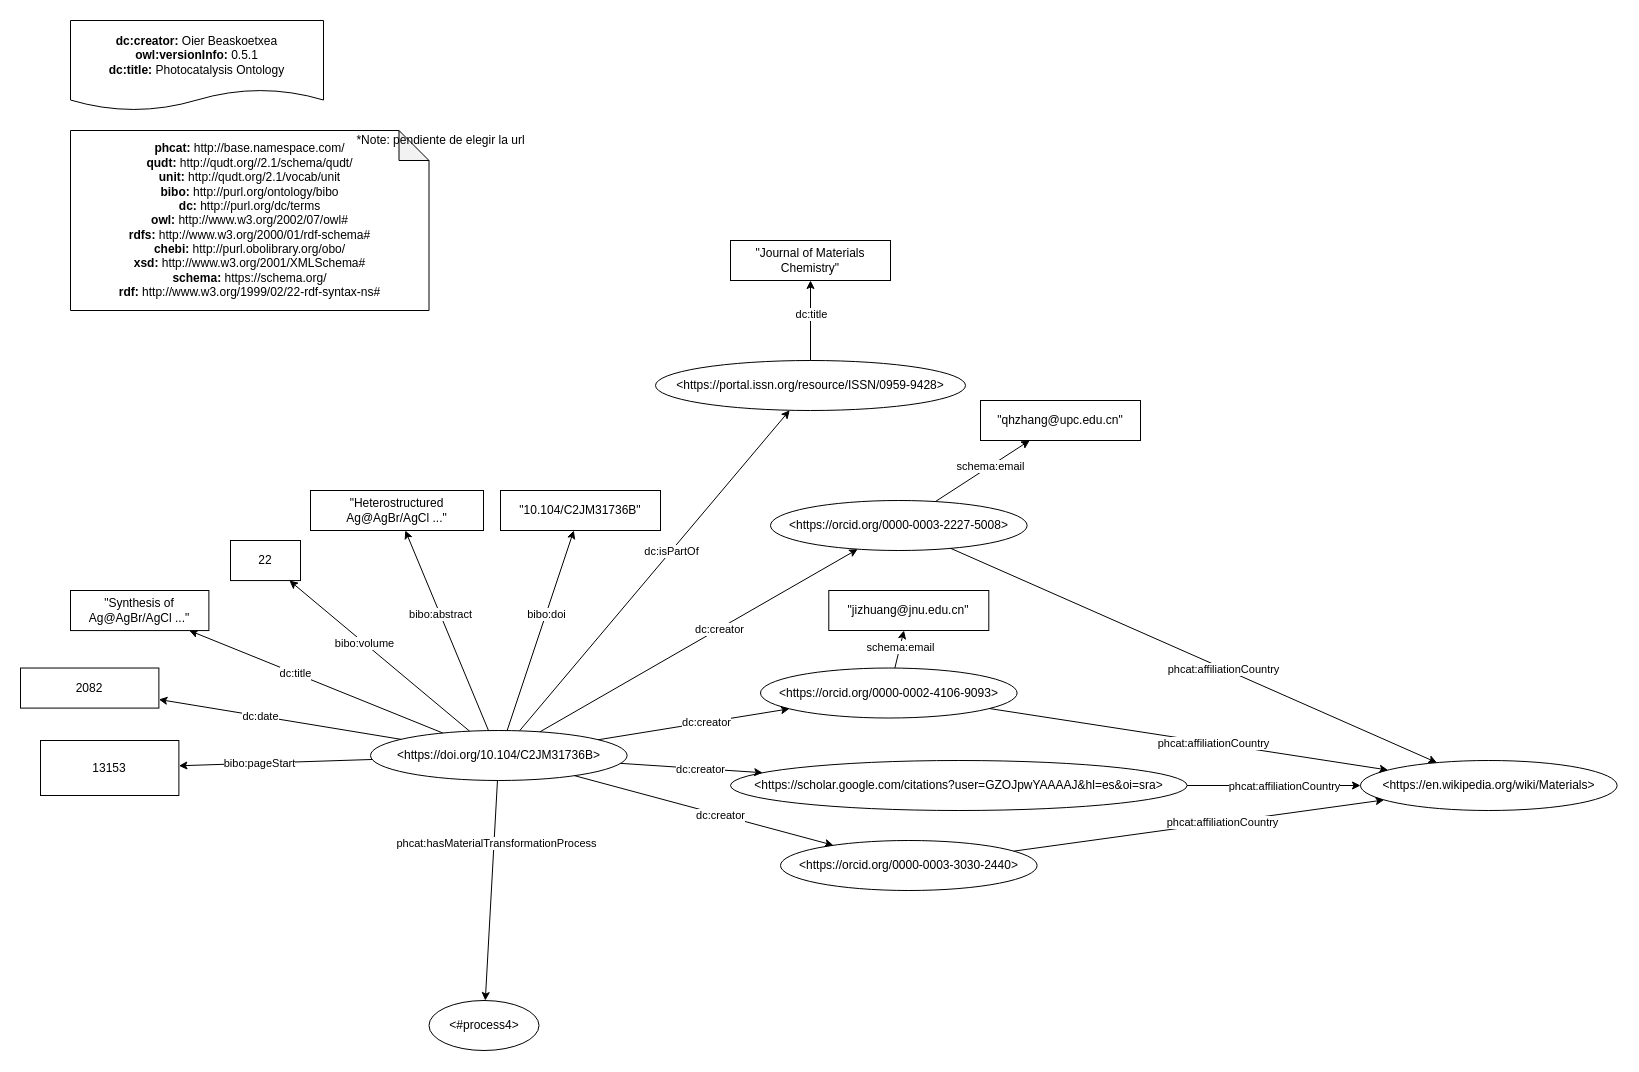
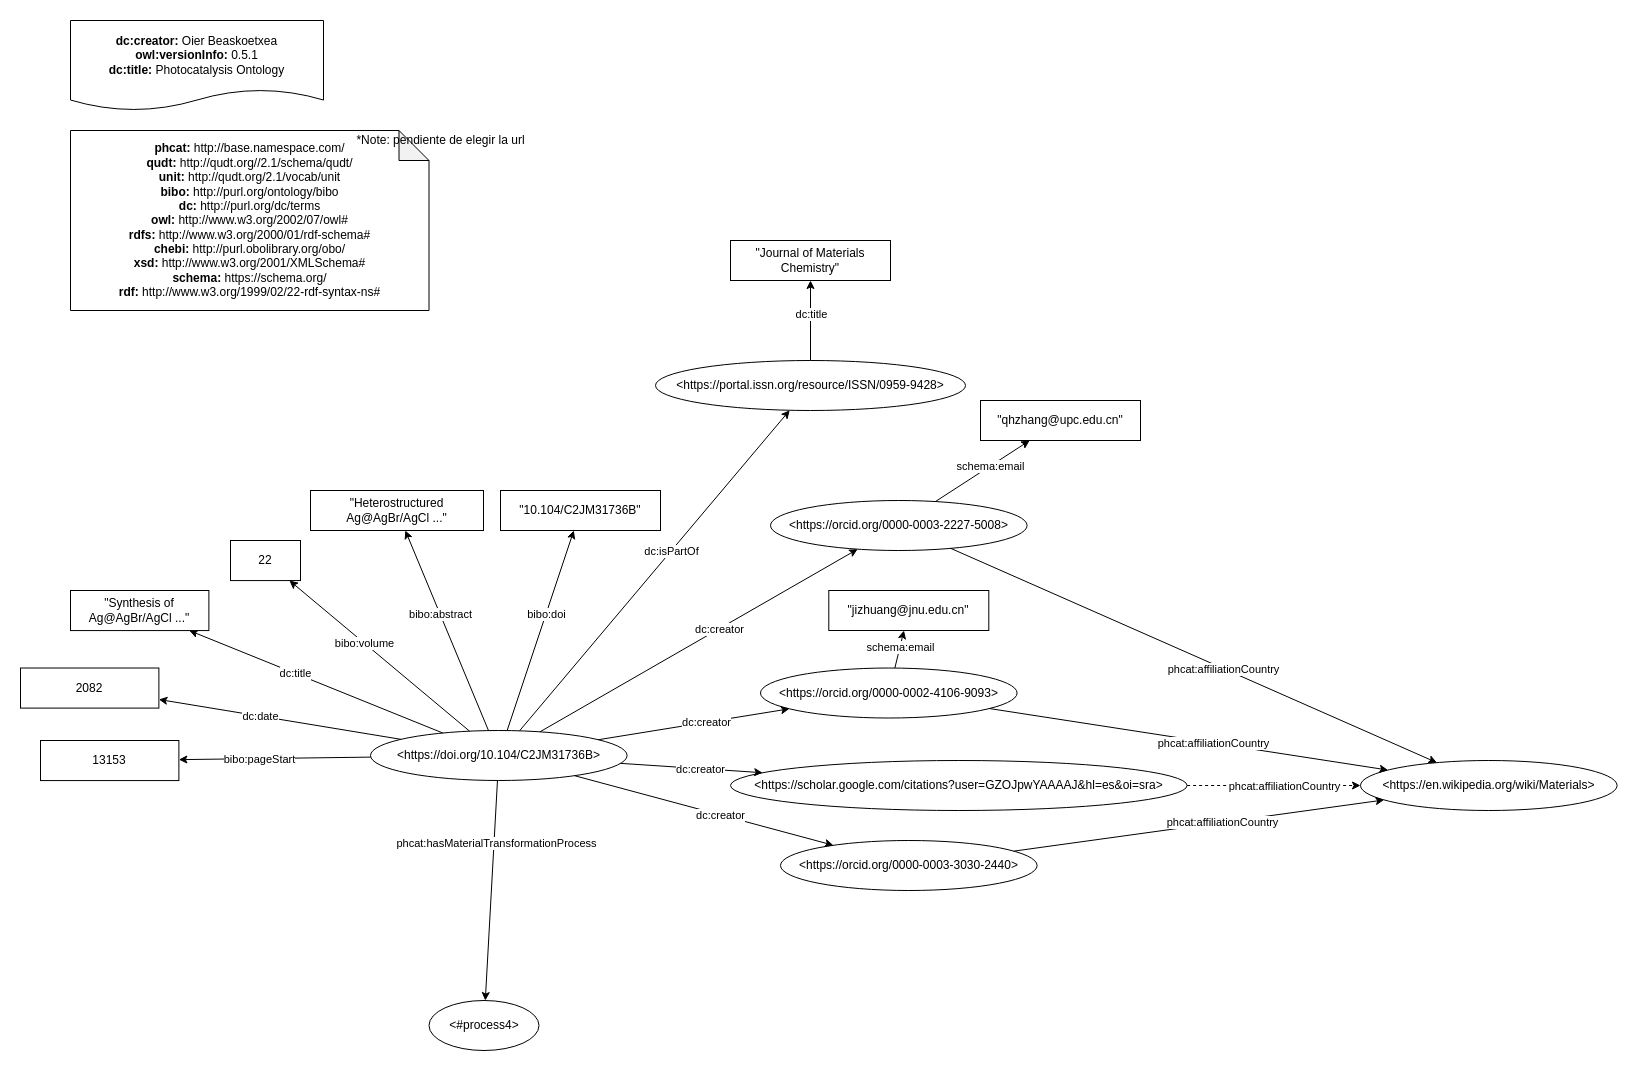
- <mxCell id="50" value="13153" style="rounded=0;whiteSpace=wrap;html=1;fillColor=default;" parent="1" vertex="1"><mxGeometry x="40" y="740" width="138.38" height="55" as="geometry" /></mxCell>
+ <mxCell id="50" value="13153" style="rounded=0;whiteSpace=wrap;html=1;fillColor=default;" parent="1" vertex="1"><mxGeometry x="40" y="740" width="138.38" height="40.07" as="geometry" /></mxCell>
- <mxCell id="30" style="edgeStyle=none;rounded=0;orthogonalLoop=1;jettySize=auto;html=1;" parent="1" source="15" target="25" edge="1"><mxGeometry relative="1" as="geometry"><mxPoint x="1223.933" y="710.081" as="sourcePoint" /><mxPoint x="1702.762" y="729.841" as="targetPoint" /></mxGeometry></mxCell>
+ <mxCell id="30" style="edgeStyle=none;rounded=0;orthogonalLoop=1;jettySize=auto;html=1;dashed=1;" parent="1" source="15" target="25" edge="1"><mxGeometry relative="1" as="geometry"><mxPoint x="1223.933" y="710.081" as="sourcePoint" /><mxPoint x="1702.762" y="729.841" as="targetPoint" /></mxGeometry></mxCell>
